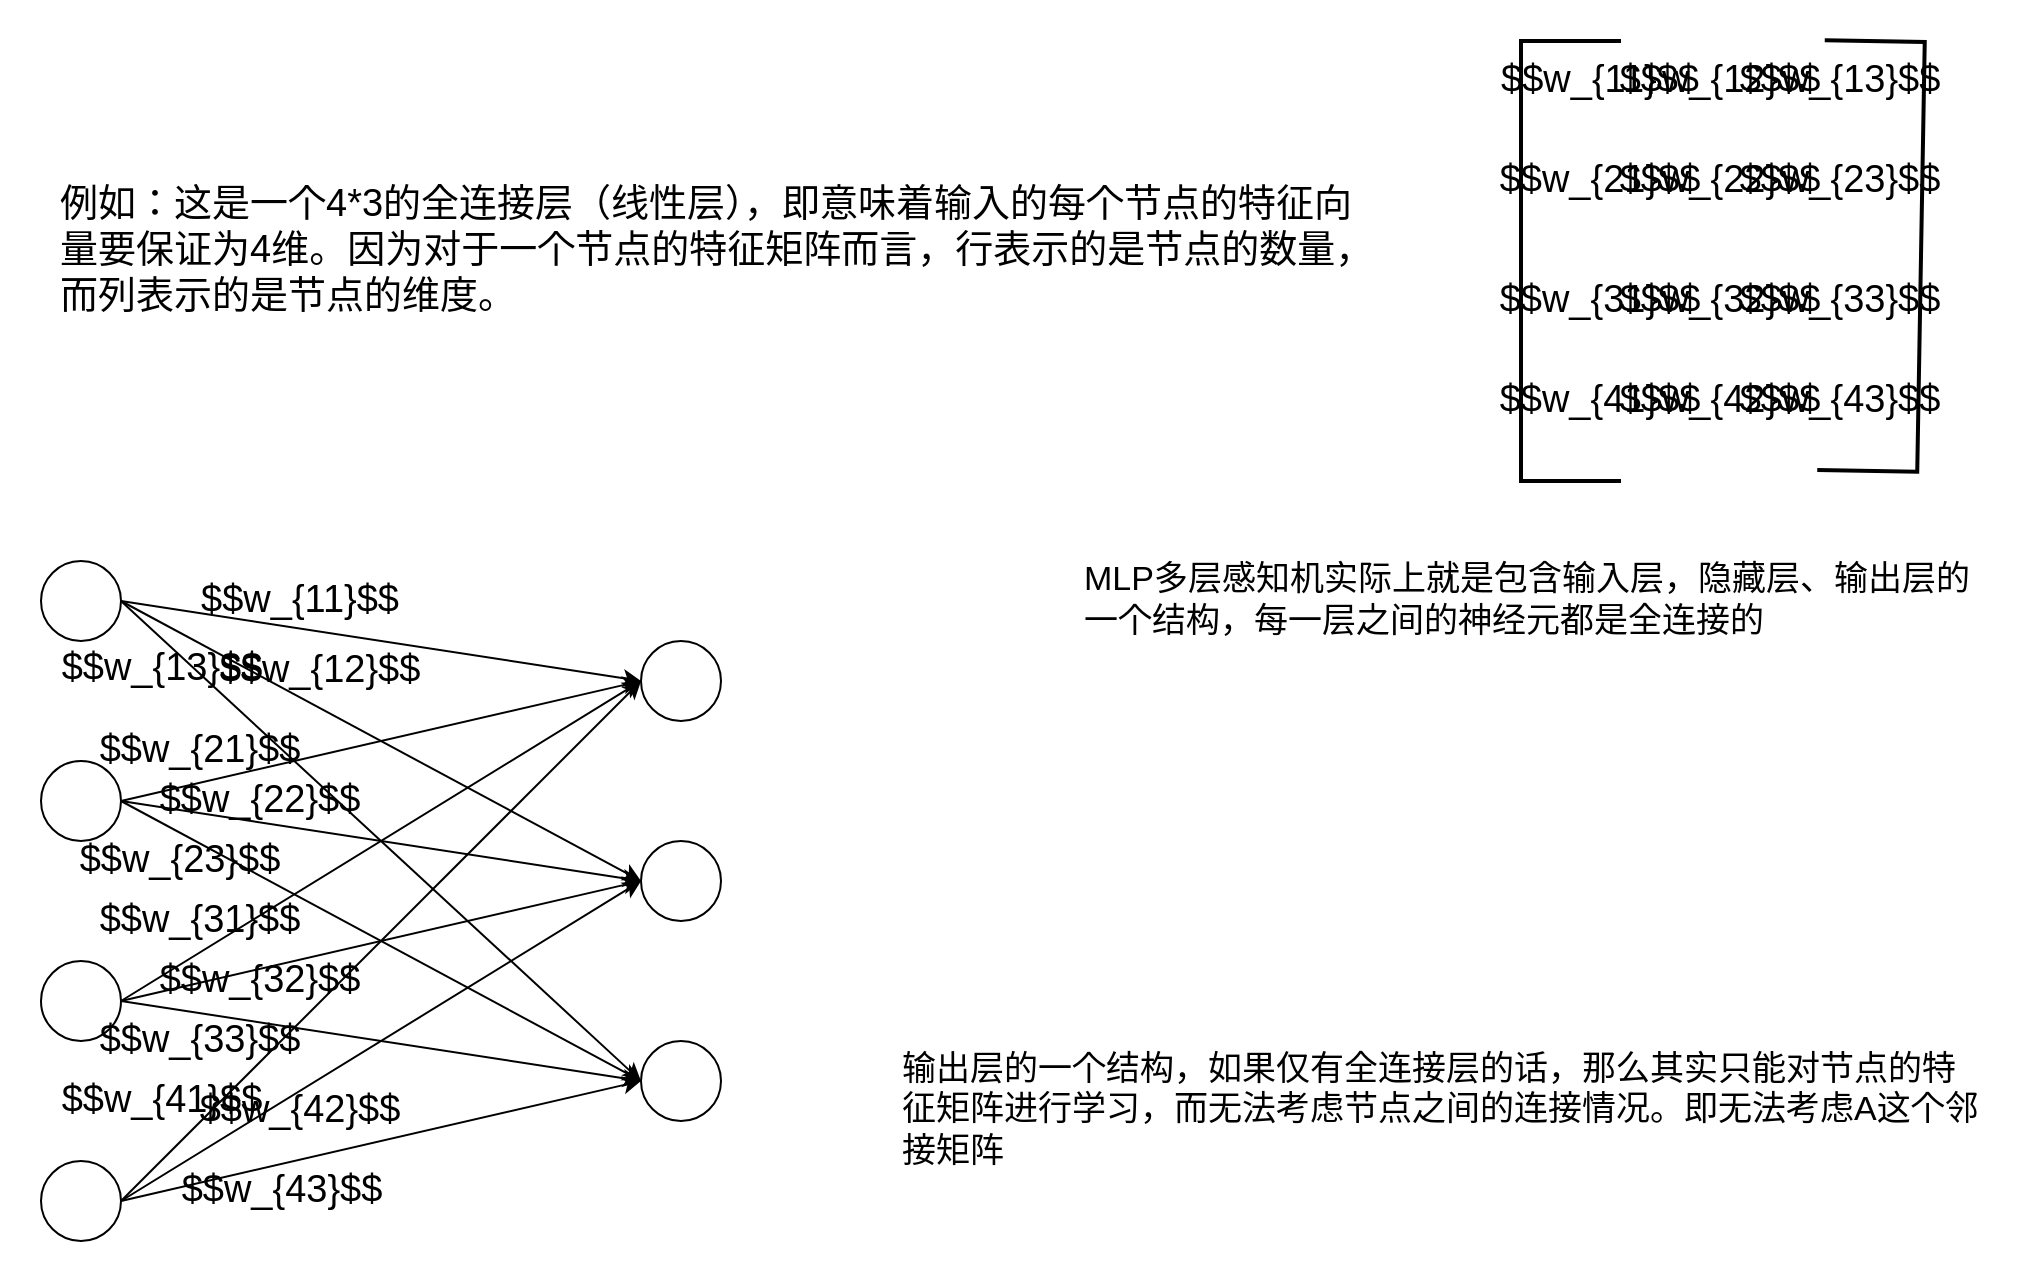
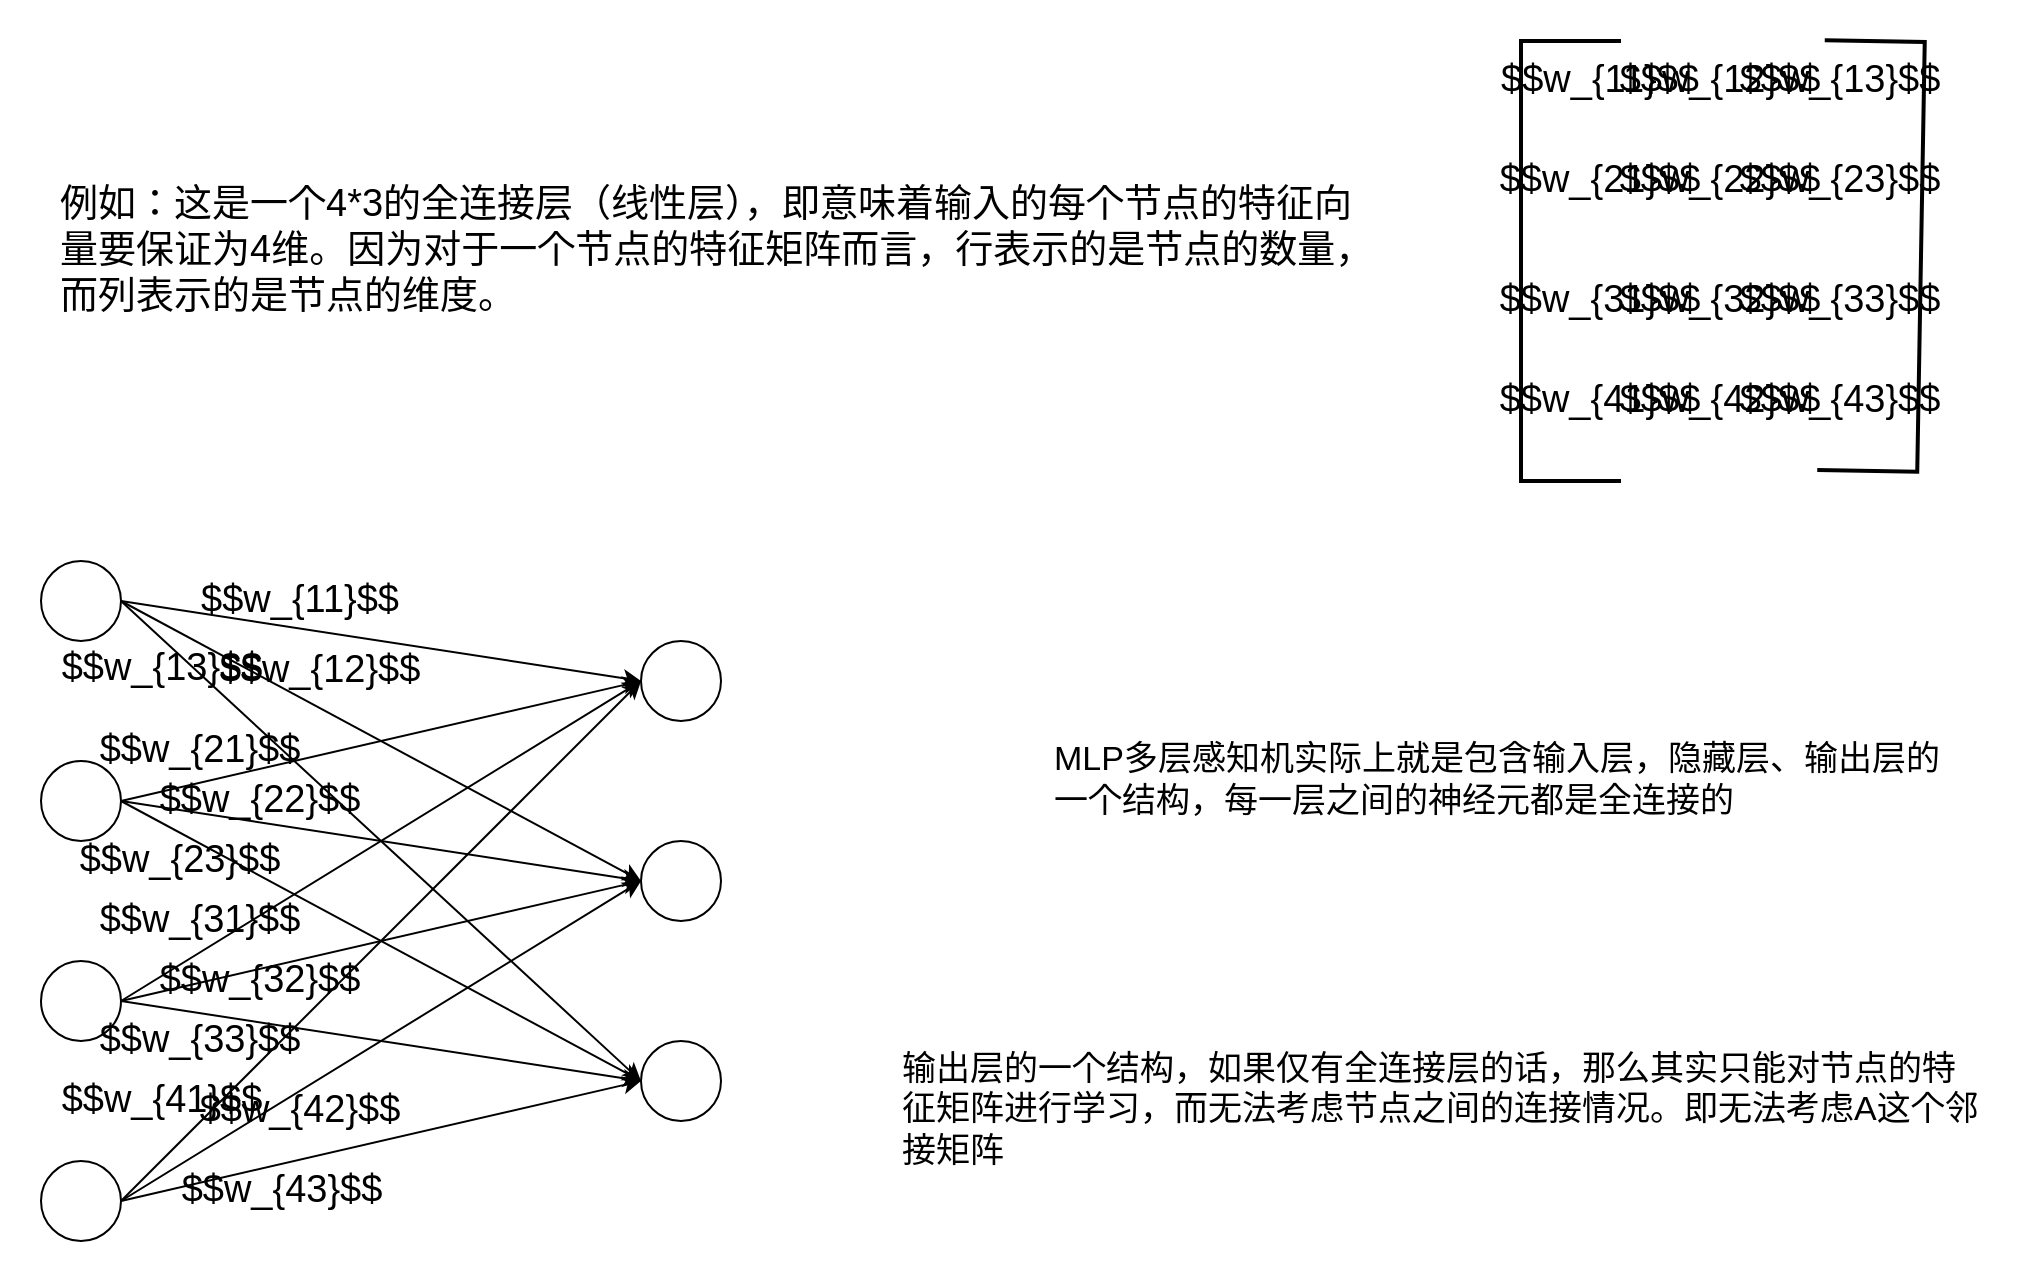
- <mxCell id="48" value="MLP多层感知机实际上就是包含输入层，隐藏层、输出层的一个结构，每一层之间的神经元都是全连接的" style="text;strokeColor=none;align=left;fillColor=none;html=1;verticalAlign=middle;whiteSpace=wrap;rounded=0;fontSize=17;" vertex="1" parent="1"><mxGeometry x="540" y="270" width="450" height="60" as="geometry" /></mxCell>
+ <mxCell id="48" value="MLP多层感知机实际上就是包含输入层，隐藏层、输出层的一个结构，每一层之间的神经元都是全连接的" style="text;strokeColor=none;align=left;fillColor=none;html=1;verticalAlign=middle;whiteSpace=wrap;rounded=0;fontSize=17;" vertex="1" parent="1"><mxGeometry x="525" y="360" width="450" height="60" as="geometry" /></mxCell>
